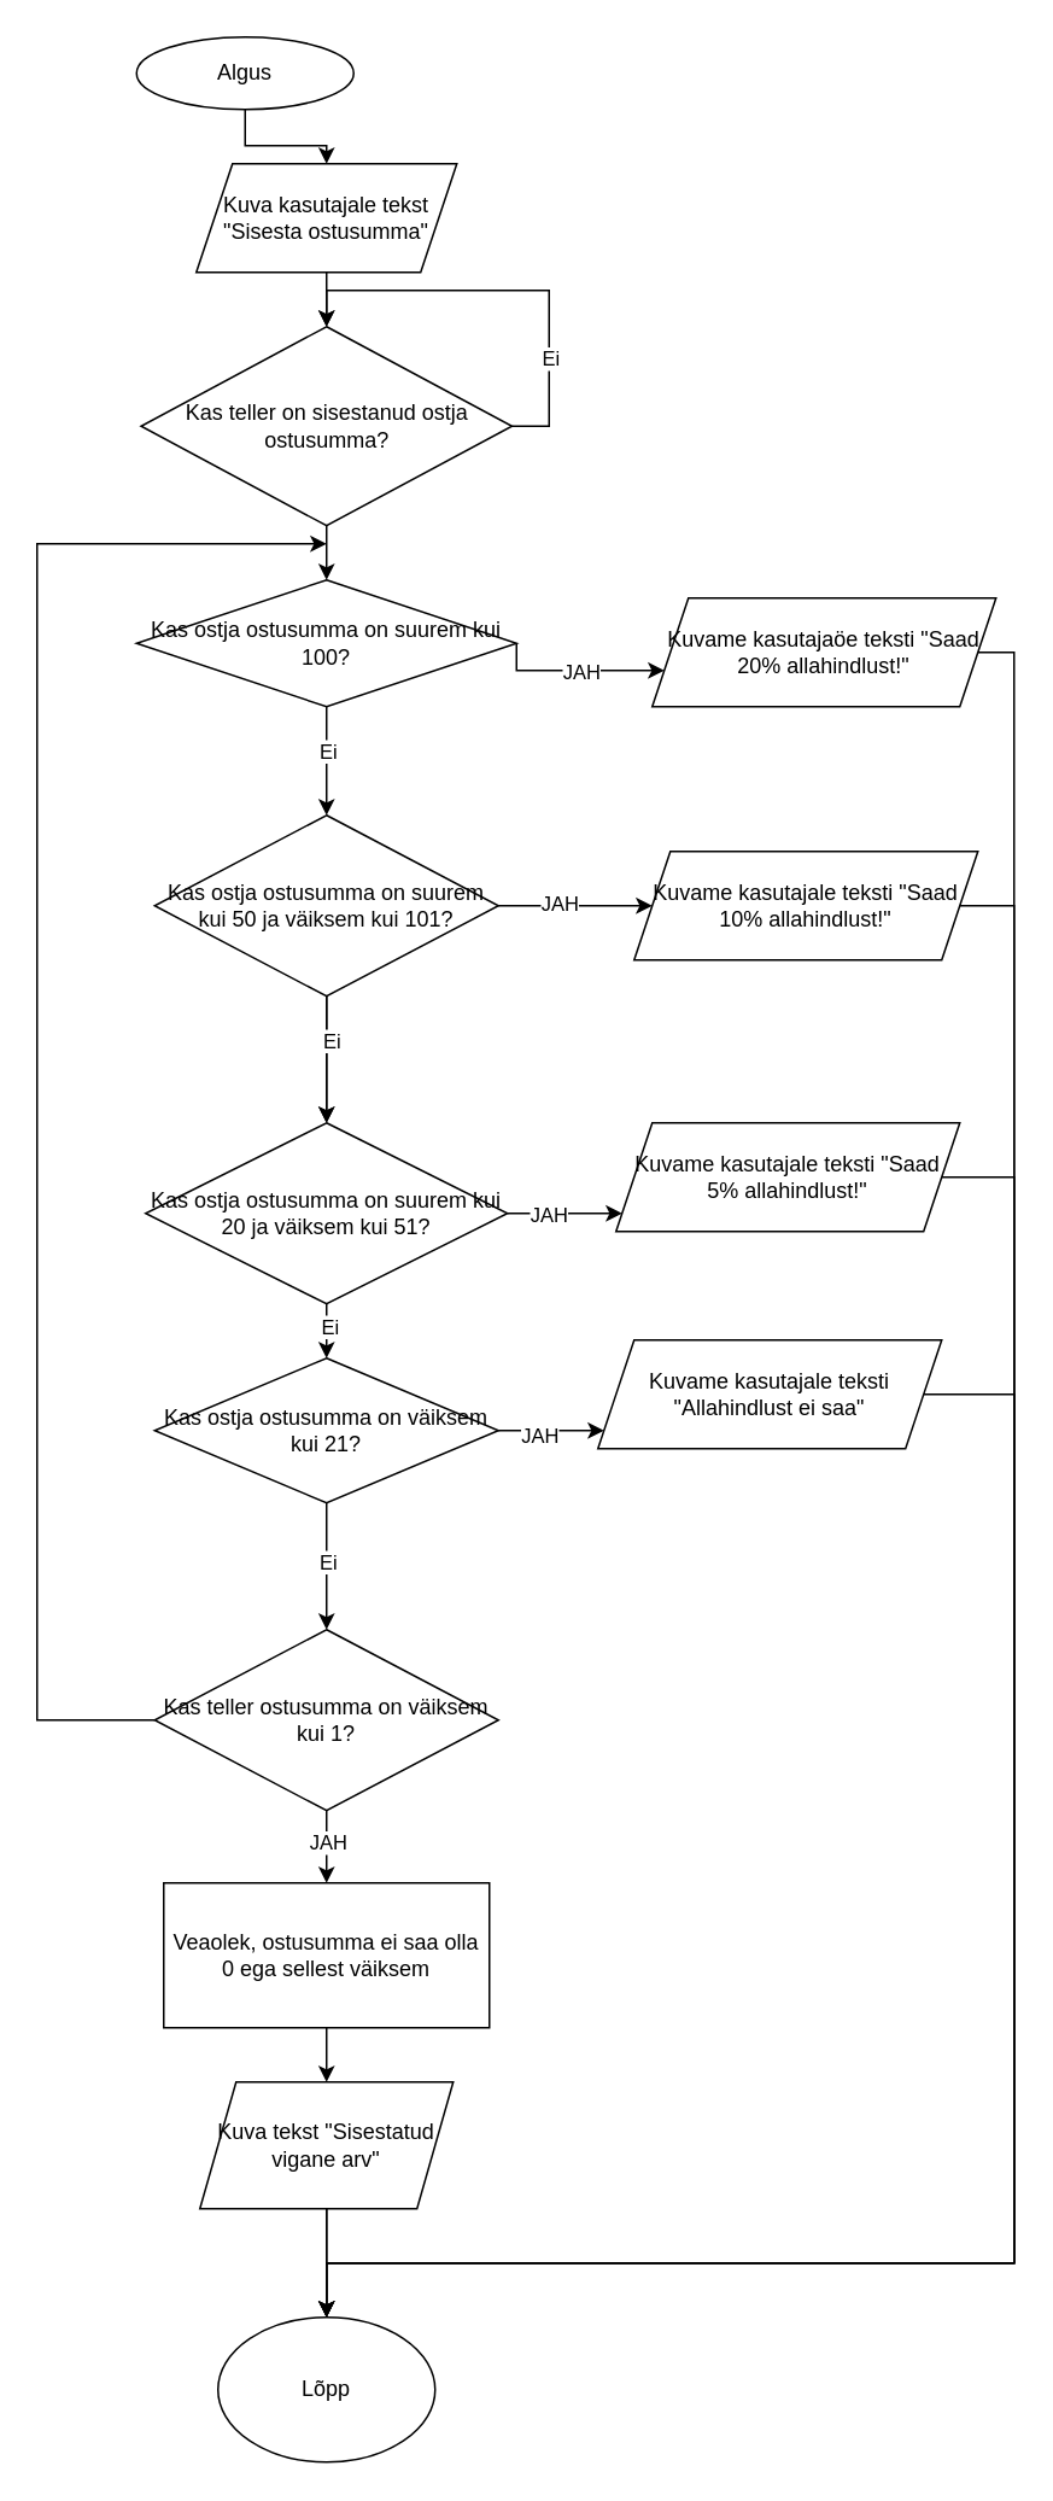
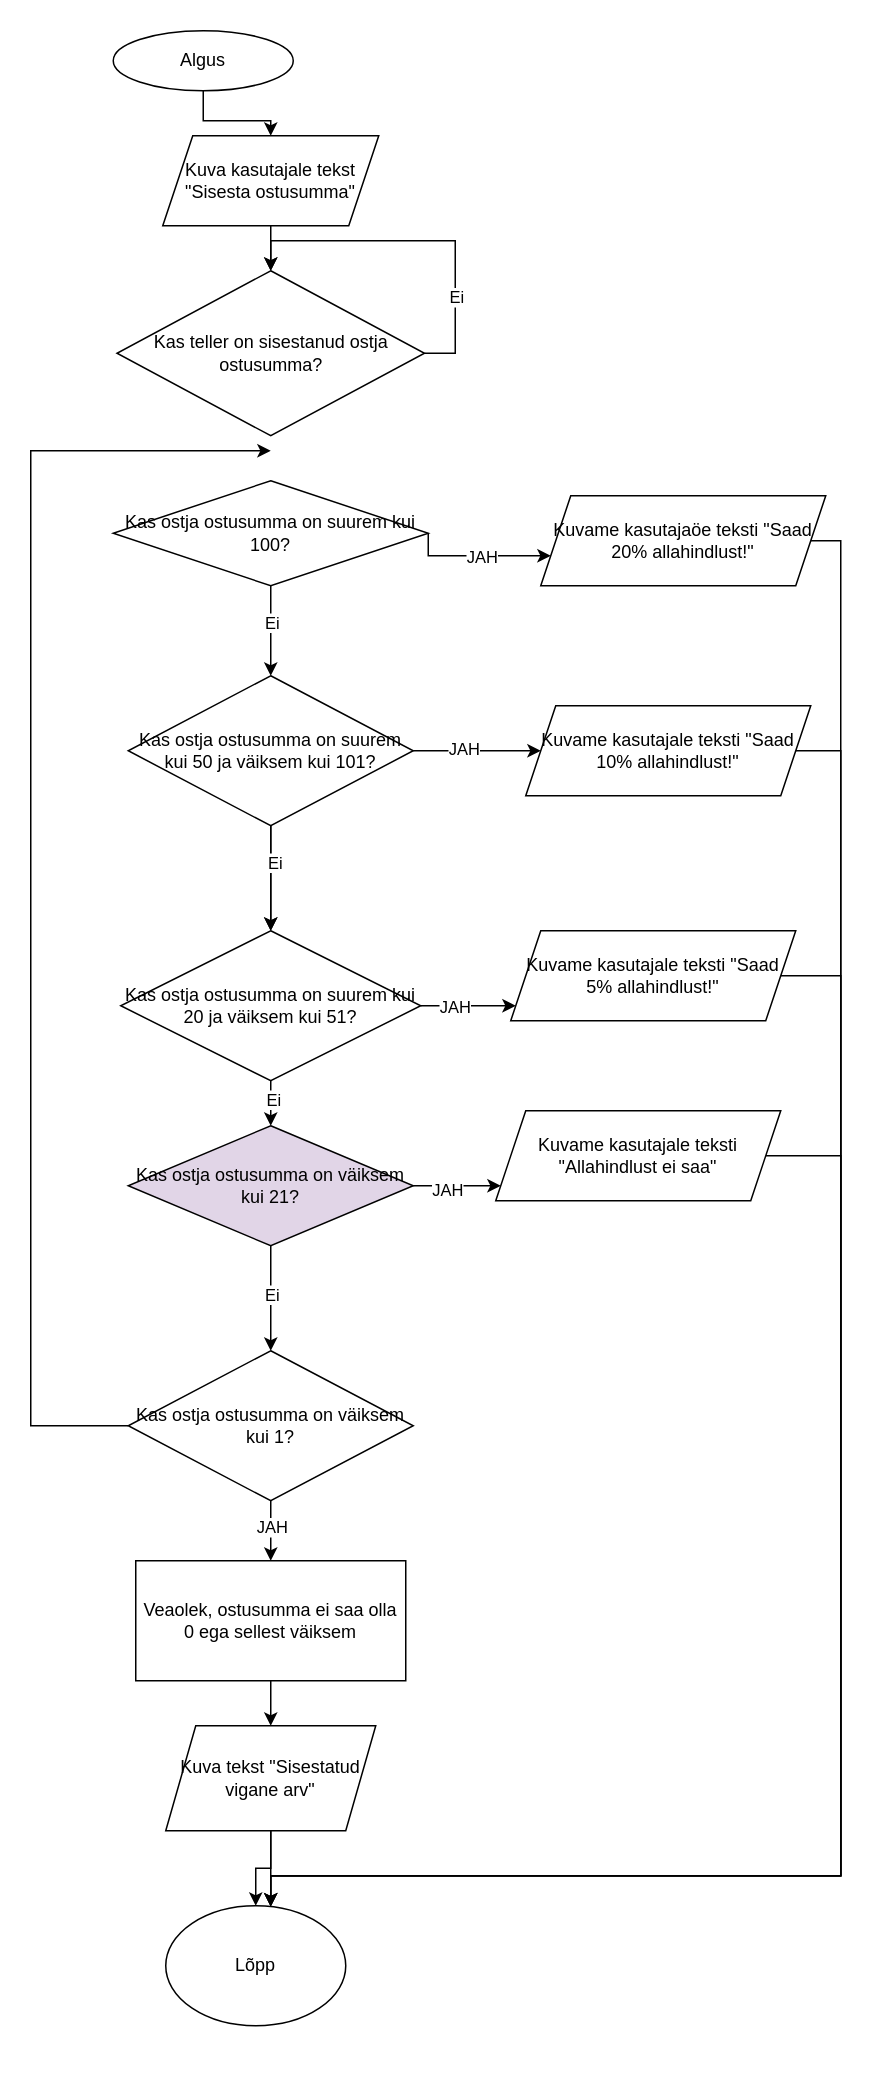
- <mxCell id="6" style="edgeStyle=orthogonalEdgeStyle;rounded=0;orthogonalLoop=1;jettySize=auto;html=1;exitX=0.5;exitY=1;exitDx=0;exitDy=0;" edge="1" parent="1" source="7" target="12"><mxGeometry relative="1" as="geometry" /></mxCell>
- <mxCell id="28" value="Kas ostja ostusumma on väiksem kui 21?" style="rhombus;whiteSpace=wrap;html=1;" vertex="1" parent="1"><mxGeometry x="85" y="750" width="190" height="80" as="geometry" /></mxCell>
+ <mxCell id="28" value="Kas ostja ostusumma on väiksem kui 21?" style="rhombus;whiteSpace=wrap;html=1;fillColor=#e1d5e7;" vertex="1" parent="1"><mxGeometry x="85" y="750" width="190" height="80" as="geometry" /></mxCell>
- <mxCell id="39" value="Kas teller ostusumma on väiksem kui 1?" style="rhombus;whiteSpace=wrap;html=1;" vertex="1" parent="1"><mxGeometry x="85" y="900" width="190" height="100" as="geometry" /></mxCell>
+ <mxCell id="39" value="Kas ostja ostusumma on väiksem kui 1?" style="rhombus;whiteSpace=wrap;html=1;" vertex="1" parent="1"><mxGeometry x="85" y="900" width="190" height="100" as="geometry" /></mxCell>
- <mxCell id="44" value="Lõpp" style="ellipse;whiteSpace=wrap;html=1;" vertex="1" parent="1"><mxGeometry x="120" y="1280" width="120" height="80" as="geometry" /></mxCell>
+ <mxCell id="44" value="Lõpp" style="ellipse;whiteSpace=wrap;html=1;" vertex="1" parent="1"><mxGeometry x="110" y="1270" width="120" height="80" as="geometry" /></mxCell>
